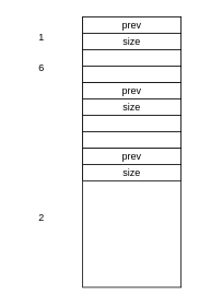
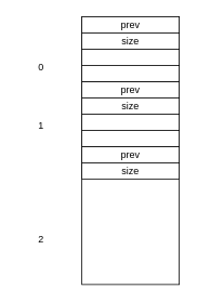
- <mxCell id="9" value="1" style="text;html=1;strokeColor=none;fillColor=none;align=center;verticalAlign=middle;whiteSpace=wrap;rounded=0;" vertex="1" parent="1"><mxGeometry x="20" y="30" width="60" height="30" as="geometry" /></mxCell>
+ <mxCell id="9" value="1" style="text;html=1;strokeColor=none;fillColor=none;align=center;verticalAlign=middle;whiteSpace=wrap;rounded=0;" vertex="1" parent="1"><mxGeometry x="20" y="140" width="60" height="30" as="geometry" /></mxCell>
- <mxCell id="8" value="6" style="text;html=1;strokeColor=none;fillColor=none;align=center;verticalAlign=middle;whiteSpace=wrap;rounded=0;" vertex="1" parent="1"><mxGeometry x="20" y="67.5" width="60" height="30" as="geometry" /></mxCell>
+ <mxCell id="8" value="0" style="text;html=1;strokeColor=none;fillColor=none;align=center;verticalAlign=middle;whiteSpace=wrap;rounded=0;" vertex="1" parent="1"><mxGeometry x="20" y="67.5" width="60" height="30" as="geometry" /></mxCell>
- <mxCell id="13" value="2" style="text;html=1;strokeColor=none;fillColor=none;align=center;verticalAlign=middle;whiteSpace=wrap;rounded=0;" vertex="1" parent="1"><mxGeometry x="20" y="250" width="60" height="30" as="geometry" /></mxCell>
+ <mxCell id="13" value="2" style="text;html=1;strokeColor=none;fillColor=none;align=center;verticalAlign=middle;whiteSpace=wrap;rounded=0;" vertex="1" parent="1"><mxGeometry x="20" y="280" width="60" height="30" as="geometry" /></mxCell>
